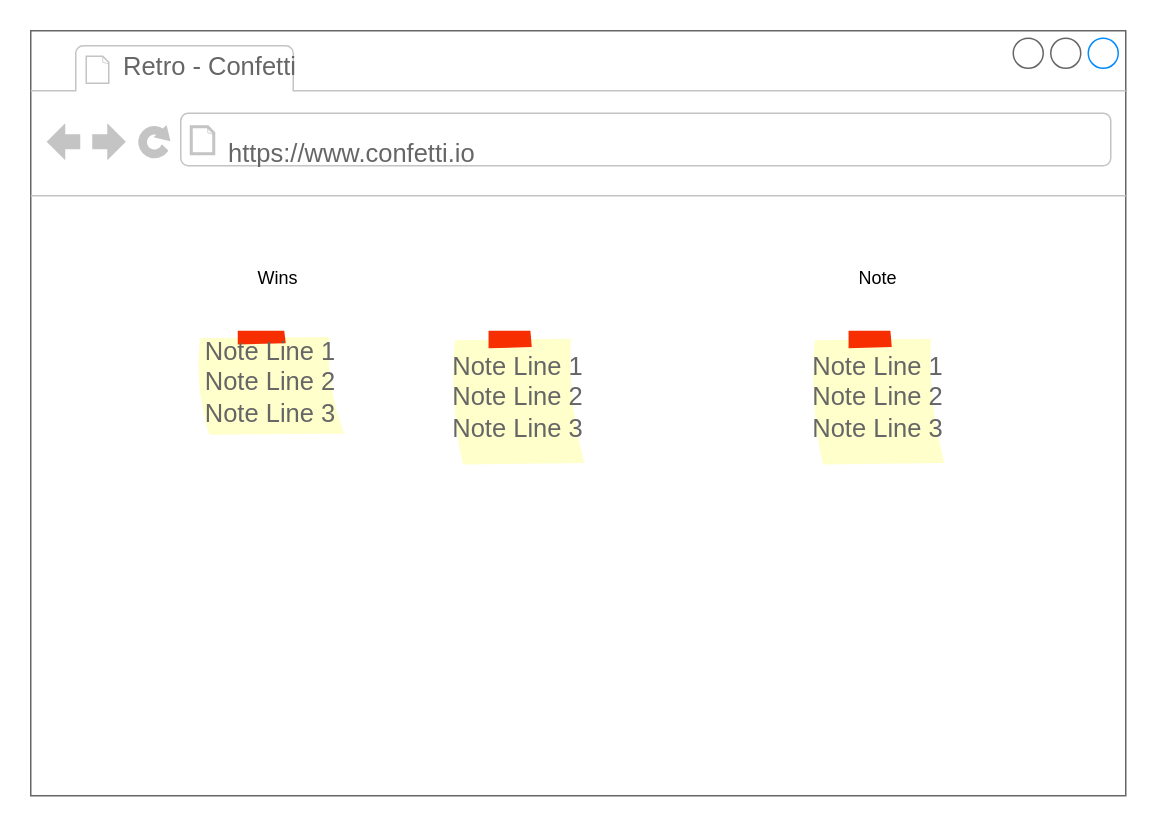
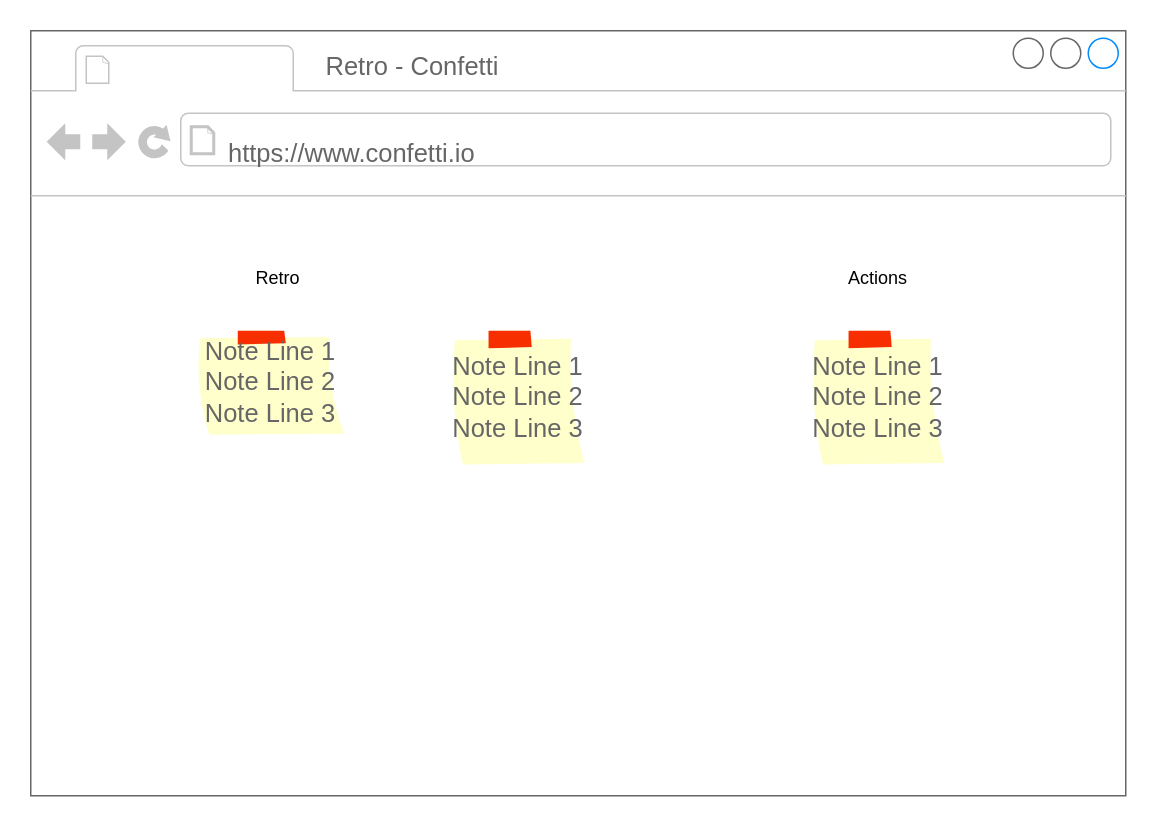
- <mxCell id="3" value="Retro - Confetti" style="strokeWidth=1;shadow=0;dashed=0;align=center;html=1;shape=mxgraph.mockup.containers.anchor;fontSize=17;fontColor=#666666;align=left;whiteSpace=wrap;" vertex="1" parent="2"><mxGeometry x="60" y="12" width="140" height="26" as="geometry" /></mxCell>
+ <mxCell id="3" value="Retro - Confetti" style="strokeWidth=1;shadow=0;dashed=0;align=center;html=1;shape=mxgraph.mockup.containers.anchor;fontSize=17;fontColor=#666666;align=left;whiteSpace=wrap;" vertex="1" parent="2"><mxGeometry x="195" y="12" width="140" height="26" as="geometry" /></mxCell>
- <mxCell id="5" value="Wins" style="text;strokeColor=none;align=center;fillColor=none;html=1;verticalAlign=middle;whiteSpace=wrap;rounded=0;" vertex="1" parent="2"><mxGeometry x="135" y="150" width="60" height="30" as="geometry" /></mxCell>
+ <mxCell id="5" value="Retro" style="text;strokeColor=none;align=center;fillColor=none;html=1;verticalAlign=middle;whiteSpace=wrap;rounded=0;" vertex="1" parent="2"><mxGeometry x="135" y="150" width="60" height="30" as="geometry" /></mxCell>
- <mxCell id="6" value="Note" style="text;strokeColor=none;align=center;fillColor=none;html=1;verticalAlign=middle;whiteSpace=wrap;rounded=0;" vertex="1" parent="2"><mxGeometry x="535" y="150" width="60" height="30" as="geometry" /></mxCell>
+ <mxCell id="6" value="Actions" style="text;strokeColor=none;align=center;fillColor=none;html=1;verticalAlign=middle;whiteSpace=wrap;rounded=0;" vertex="1" parent="2"><mxGeometry x="535" y="150" width="60" height="30" as="geometry" /></mxCell>
